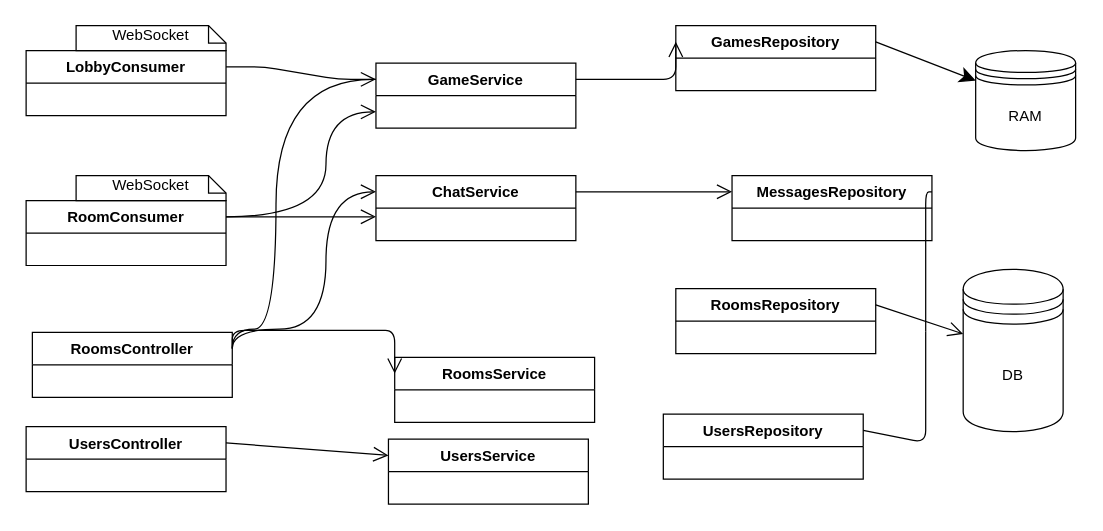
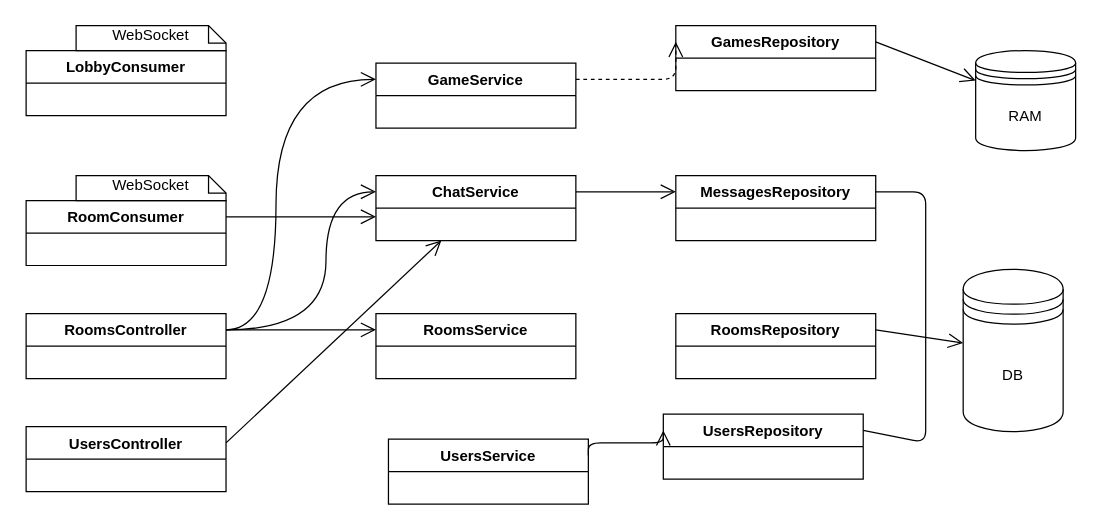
- <mxCell id="26" value="" style="endArrow=none;endSize=12;html=1;exitX=1;exitY=0.25;exitDx=0;exitDy=0;entryX=0;entryY=0.25;entryDx=0;entryDy=0;endFill=0;edgeStyle=entityRelationEdgeStyle;" edge="1" parent="1" source="18" target="6"><mxGeometry x="0.125" y="-30" width="160" relative="1" as="geometry"><mxPoint x="190" y="364" as="sourcePoint" /><mxPoint x="250" y="40" as="targetPoint" /><mxPoint as="offset" /></mxGeometry></mxCell>
- <mxCell id="30" value="" style="endArrow=classic;endSize=10;html=1;exitX=1;exitY=0.25;exitDx=0;exitDy=0;entryX=0;entryY=0.3;entryDx=0;entryDy=0;" edge="1" parent="1" source="15" target="14"><mxGeometry x="0.125" y="-30" width="160" relative="1" as="geometry"><mxPoint x="770" y="139.333" as="sourcePoint" /><mxPoint x="850" y="139.333" as="targetPoint" /><mxPoint as="offset" /></mxGeometry></mxCell>
+ <mxCell id="30" value="" style="endArrow=open;endSize=10;html=1;exitX=1;exitY=0.25;exitDx=0;exitDy=0;entryX=0;entryY=0.3;entryDx=0;entryDy=0;" edge="1" parent="1" source="15" target="14"><mxGeometry x="0.125" y="-30" width="160" relative="1" as="geometry"><mxPoint x="770" y="139.333" as="sourcePoint" /><mxPoint x="850" y="139.333" as="targetPoint" /><mxPoint as="offset" /></mxGeometry></mxCell>
- <mxCell id="29" value="" style="endArrow=open;endSize=10;html=1;exitX=1;exitY=0.25;exitDx=0;exitDy=0;entryX=0;entryY=0.25;entryDx=0;entryDy=0;edgeStyle=orthogonalEdgeStyle;" edge="1" parent="1" source="6" target="15"><mxGeometry x="0.125" y="-30" width="160" relative="1" as="geometry"><mxPoint x="469.534" y="55.207" as="sourcePoint" /><mxPoint x="549.534" y="55.207" as="targetPoint" /><mxPoint as="offset" /><Array as="points"><mxPoint x="500" y="63" /><mxPoint x="500" y="63" /></Array></mxGeometry></mxCell>
+ <mxCell id="29" value="" style="endArrow=open;endSize=10;html=1;exitX=1;exitY=0.25;exitDx=0;exitDy=0;entryX=0;entryY=0.25;entryDx=0;entryDy=0;edgeStyle=orthogonalEdgeStyle;dashed=1;" edge="1" parent="1" source="6" target="15"><mxGeometry x="0.125" y="-30" width="160" relative="1" as="geometry"><mxPoint x="469.534" y="55.207" as="sourcePoint" /><mxPoint x="549.534" y="55.207" as="targetPoint" /><mxPoint as="offset" /><Array as="points"><mxPoint x="500" y="63" /><mxPoint x="500" y="63" /></Array></mxGeometry></mxCell>
- <mxCell id="25" value="" style="endArrow=open;endSize=10;html=1;exitX=1;exitY=0.25;exitDx=0;exitDy=0;edgeStyle=orthogonalEdgeStyle;entryX=0;entryY=0.75;entryDx=0;entryDy=0;curved=1;" edge="1" parent="1" source="21" target="6"><mxGeometry x="0.125" y="-30" width="160" relative="1" as="geometry"><mxPoint x="200" y="130" as="sourcePoint" /><mxPoint x="280" y="100" as="targetPoint" /><mxPoint as="offset" /><Array as="points"><mxPoint x="260" y="173" /><mxPoint x="260" y="89" /></Array></mxGeometry></mxCell>
- <mxCell id="11" value="MessagesRepository" style="swimlane;fontStyle=1;childLayout=stackLayout;horizontal=1;startSize=26;fillColor=none;horizontalStack=0;resizeParent=1;resizeParentMax=0;resizeLast=0;collapsible=1;marginBottom=0;" vertex="1" parent="1"><mxGeometry x="585" y="140" width="160" height="52" as="geometry" /></mxCell>
+ <mxCell id="11" value="MessagesRepository" style="swimlane;fontStyle=1;childLayout=stackLayout;horizontal=1;startSize=26;fillColor=none;horizontalStack=0;resizeParent=1;resizeParentMax=0;resizeLast=0;collapsible=1;marginBottom=0;" vertex="1" parent="1"><mxGeometry x="540" y="140" width="160" height="52" as="geometry" /></mxCell>
- <mxCell id="12" value="RoomsRepository" style="swimlane;fontStyle=1;childLayout=stackLayout;horizontal=1;startSize=26;fillColor=none;horizontalStack=0;resizeParent=1;resizeParentMax=0;resizeLast=0;collapsible=1;marginBottom=0;" vertex="1" parent="1"><mxGeometry x="540" y="230.5" width="160" height="52" as="geometry" /></mxCell>
+ <mxCell id="12" value="RoomsRepository" style="swimlane;fontStyle=1;childLayout=stackLayout;horizontal=1;startSize=26;fillColor=none;horizontalStack=0;resizeParent=1;resizeParentMax=0;resizeLast=0;collapsible=1;marginBottom=0;" vertex="1" parent="1"><mxGeometry x="540" y="250.5" width="160" height="52" as="geometry" /></mxCell>
- <mxCell id="5" value="RoomsController" style="swimlane;fontStyle=1;childLayout=stackLayout;horizontal=1;startSize=26;fillColor=none;horizontalStack=0;resizeParent=1;resizeParentMax=0;resizeLast=0;collapsible=1;marginBottom=0;" parent="1" vertex="1"><mxGeometry x="25" y="265.5" width="160" height="52" as="geometry"><mxRectangle x="120" y="180" width="120" height="26" as="alternateBounds" /></mxGeometry></mxCell>
+ <mxCell id="5" value="RoomsController" style="swimlane;fontStyle=1;childLayout=stackLayout;horizontal=1;startSize=26;fillColor=none;horizontalStack=0;resizeParent=1;resizeParentMax=0;resizeLast=0;collapsible=1;marginBottom=0;" parent="1" vertex="1"><mxGeometry x="20" y="250.5" width="160" height="52" as="geometry"><mxRectangle x="120" y="180" width="120" height="26" as="alternateBounds" /></mxGeometry></mxCell>
- <mxCell id="9" value="RoomsService" style="swimlane;fontStyle=1;childLayout=stackLayout;horizontal=1;startSize=26;fillColor=none;horizontalStack=0;resizeParent=1;resizeParentMax=0;resizeLast=0;collapsible=1;marginBottom=0;" parent="1" vertex="1"><mxGeometry x="315" y="285.5" width="160" height="52" as="geometry" /></mxCell>
+ <mxCell id="9" value="RoomsService" style="swimlane;fontStyle=1;childLayout=stackLayout;horizontal=1;startSize=26;fillColor=none;horizontalStack=0;resizeParent=1;resizeParentMax=0;resizeLast=0;collapsible=1;marginBottom=0;" parent="1" vertex="1"><mxGeometry x="300" y="250.5" width="160" height="52" as="geometry" /></mxCell>
+ <mxCell id="27" value="" style="endArrow=open;endSize=10;html=1;exitX=1;exitY=0.25;exitDx=0;exitDy=0;entryX=0;entryY=0.25;entryDx=0;entryDy=0;edgeStyle=orthogonalEdgeStyle;" edge="1" parent="1" source="7" target="13"><mxGeometry x="0.125" y="-30" width="160" relative="1" as="geometry"><mxPoint x="484.034" y="360.707" as="sourcePoint" /><mxPoint x="564.034" y="360.707" as="targetPoint" /><mxPoint as="offset" /><Array as="points"><mxPoint x="500" y="354" /><mxPoint x="500" y="354" /></Array></mxGeometry></mxCell>
- <mxCell id="8" value="" style="endArrow=open;endSize=10;html=1;exitX=1;exitY=0.25;exitDx=0;exitDy=0;entryX=0;entryY=0.25;entryDx=0;entryDy=0;" parent="1" source="4" target="7" edge="1"><mxGeometry x="0.125" y="-30" width="160" relative="1" as="geometry"><mxPoint x="200" y="337" as="sourcePoint" /><mxPoint x="280" y="367" as="targetPoint" /><mxPoint as="offset" /></mxGeometry></mxCell>
+ <mxCell id="8" value="" style="endArrow=open;endSize=10;html=1;exitX=1;exitY=0.25;exitDx=0;exitDy=0;" parent="1" source="4" target="3" edge="1"><mxGeometry x="0.125" y="-30" width="160" relative="1" as="geometry"><mxPoint x="200" y="337" as="sourcePoint" /><mxPoint x="280" y="367" as="targetPoint" /><mxPoint as="offset" /></mxGeometry></mxCell>
